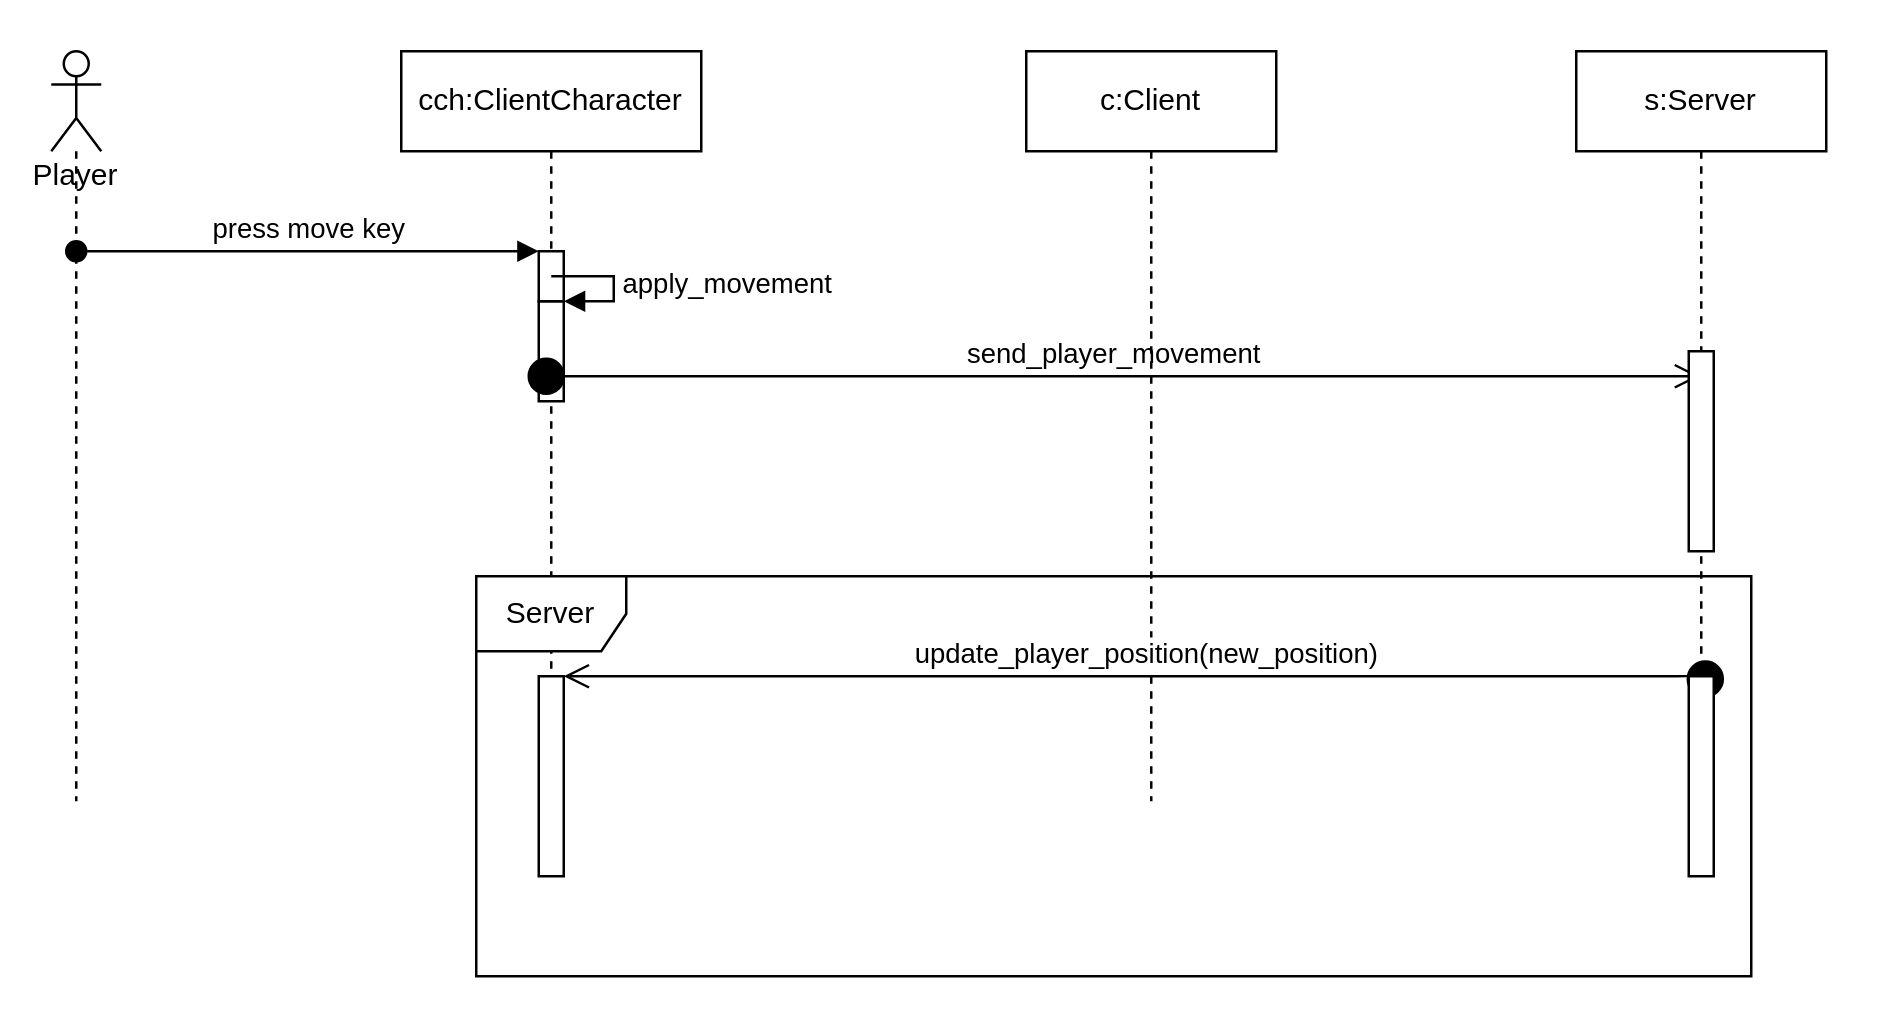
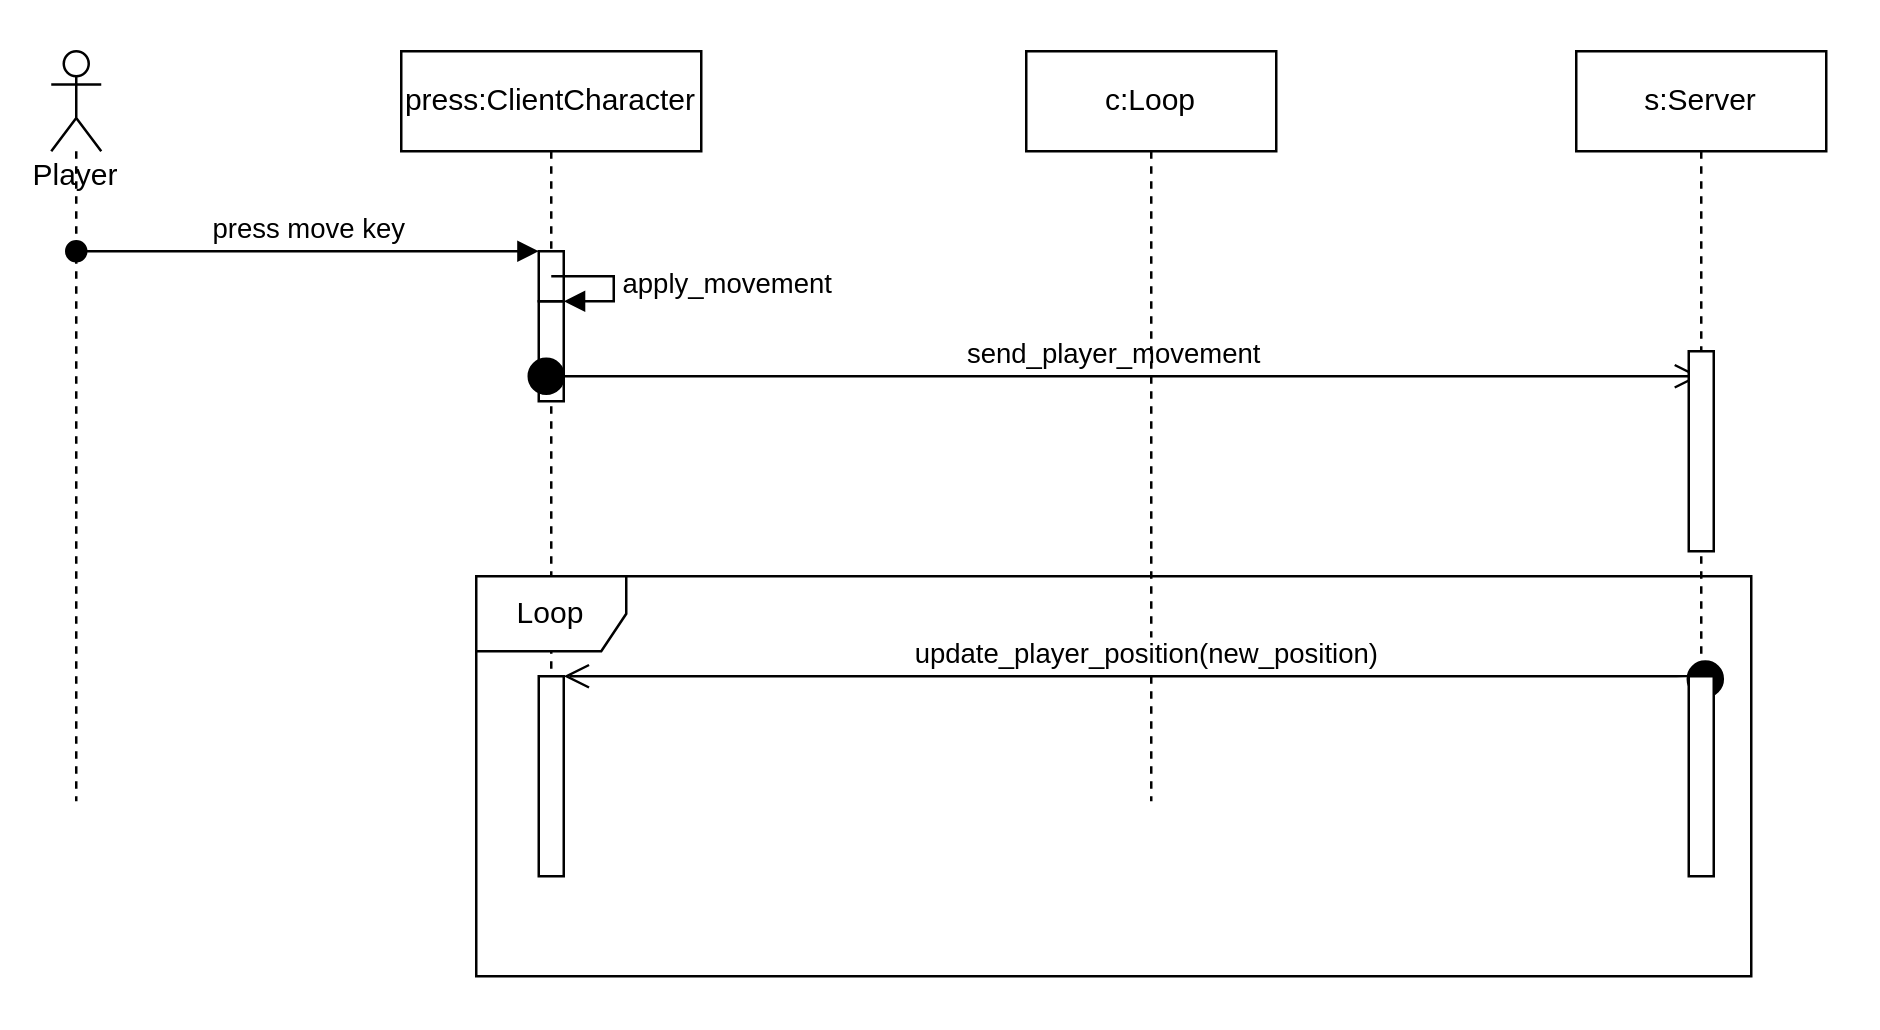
- <mxCell id="2" value="cch:ClientCharacter" style="shape=umlLifeline;perimeter=lifelinePerimeter;whiteSpace=wrap;html=1;container=1;collapsible=0;recursiveResize=0;outlineConnect=0;" vertex="1" parent="1"><mxGeometry x="160" y="20" width="120" height="300" as="geometry" /></mxCell>
+ <mxCell id="2" value="press:ClientCharacter" style="shape=umlLifeline;perimeter=lifelinePerimeter;whiteSpace=wrap;html=1;container=1;collapsible=0;recursiveResize=0;outlineConnect=0;" vertex="1" parent="1"><mxGeometry x="160" y="20" width="120" height="300" as="geometry" /></mxCell>
- <mxCell id="5" value="c:Client" style="shape=umlLifeline;perimeter=lifelinePerimeter;whiteSpace=wrap;html=1;container=1;collapsible=0;recursiveResize=0;outlineConnect=0;" vertex="1" parent="1"><mxGeometry x="410" y="20" width="100" height="300" as="geometry" /></mxCell>
+ <mxCell id="5" value="c:Loop" style="shape=umlLifeline;perimeter=lifelinePerimeter;whiteSpace=wrap;html=1;container=1;collapsible=0;recursiveResize=0;outlineConnect=0;" vertex="1" parent="1"><mxGeometry x="410" y="20" width="100" height="300" as="geometry" /></mxCell>
- <mxCell id="12" value="Server" style="shape=umlFrame;whiteSpace=wrap;html=1;" vertex="1" parent="1"><mxGeometry x="190" y="230" width="510" height="160" as="geometry" /></mxCell>
+ <mxCell id="12" value="Loop" style="shape=umlFrame;whiteSpace=wrap;html=1;" vertex="1" parent="1"><mxGeometry x="190" y="230" width="510" height="160" as="geometry" /></mxCell>
